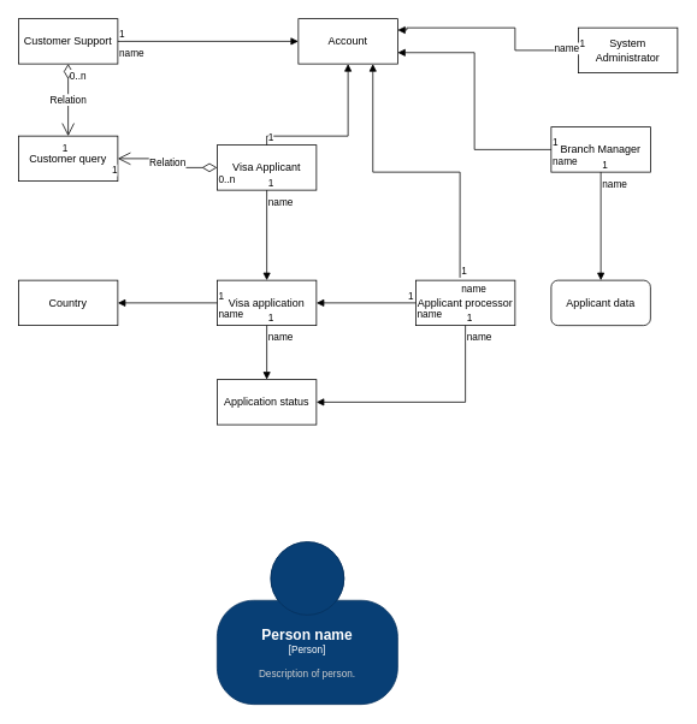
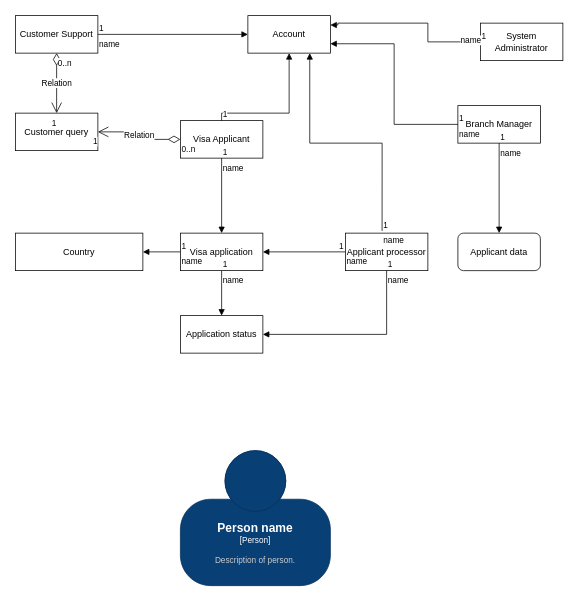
- <mxCell id="23" value="Country" style="html=1;whiteSpace=wrap;" parent="1" vertex="1"><mxGeometry x="20" y="310" width="110" height="50" as="geometry" /></mxCell>
+ <mxCell id="23" value="Country" style="html=1;whiteSpace=wrap;" parent="1" vertex="1"><mxGeometry x="20" y="310" width="170" height="50" as="geometry" /></mxCell>
